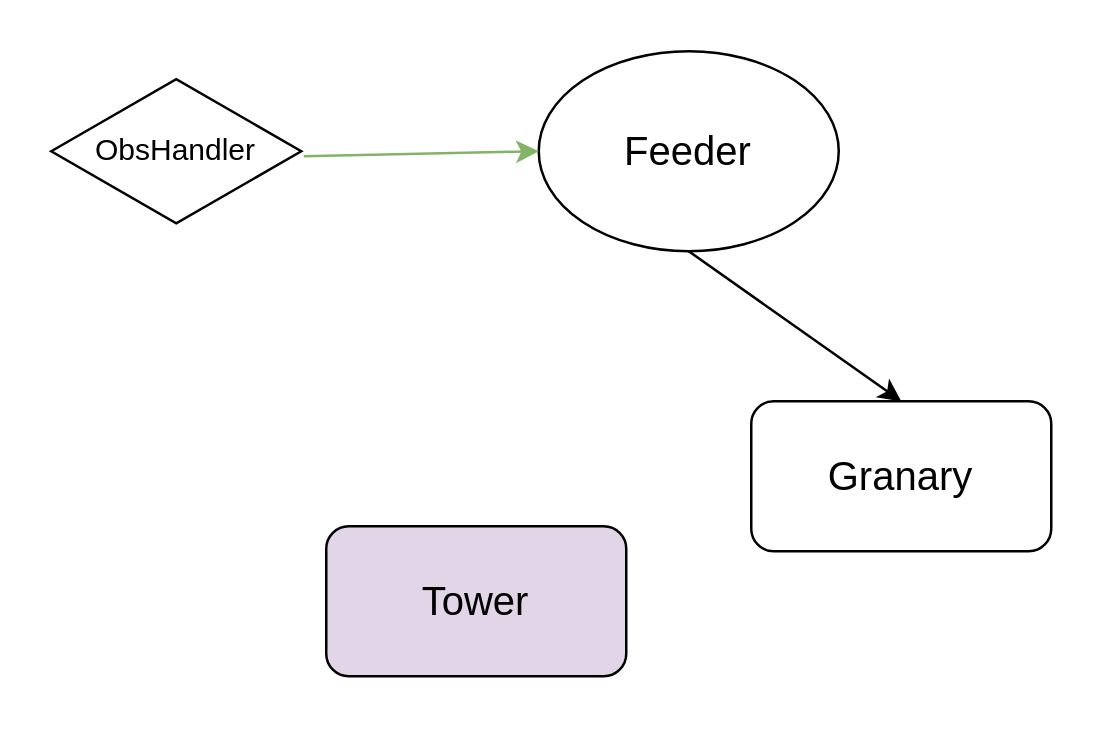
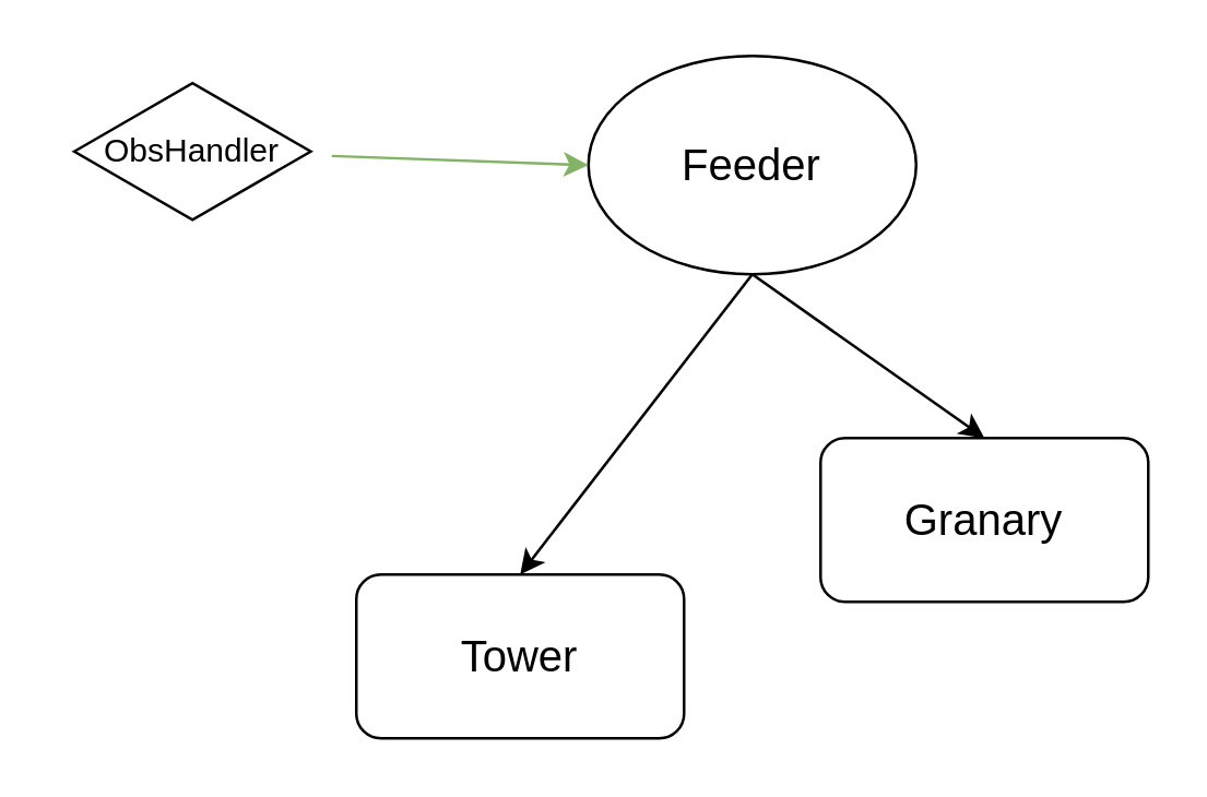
- <mxCell id="7" value="ObsHandler" style="html=1;whiteSpace=wrap;aspect=fixed;shape=isoRectangle;" vertex="1" parent="1"><mxGeometry x="20" y="30" width="100" height="60" as="geometry" /></mxCell>
+ <mxCell id="7" value="ObsHandler" style="html=1;whiteSpace=wrap;aspect=fixed;shape=isoRectangle;" vertex="1" parent="1"><mxGeometry x="20" y="30" width="100" height="50" as="geometry" /></mxCell>
+ <mxCell id="5" value="" style="endArrow=classic;html=1;rounded=0;exitX=0.5;exitY=1;exitDx=0;exitDy=0;entryX=0.5;entryY=0;entryDx=0;entryDy=0;" edge="1" parent="1" source="4" target="2"><mxGeometry width="50" height="50" relative="1" as="geometry"><mxPoint x="250" y="230" as="sourcePoint" /><mxPoint x="300" y="180" as="targetPoint" /></mxGeometry></mxCell>
- <mxCell id="2" value="&lt;font style=&quot;font-size: 16px;&quot;&gt;Tower&lt;/font&gt;" style="rounded=1;whiteSpace=wrap;html=1;fillColor=#e1d5e7;" vertex="1" parent="1"><mxGeometry x="130" y="210" width="120" height="60" as="geometry" /></mxCell>
+ <mxCell id="2" value="&lt;font style=&quot;font-size: 16px;&quot;&gt;Tower&lt;/font&gt;" style="rounded=1;whiteSpace=wrap;html=1;" vertex="1" parent="1"><mxGeometry x="130" y="210" width="120" height="60" as="geometry" /></mxCell>
